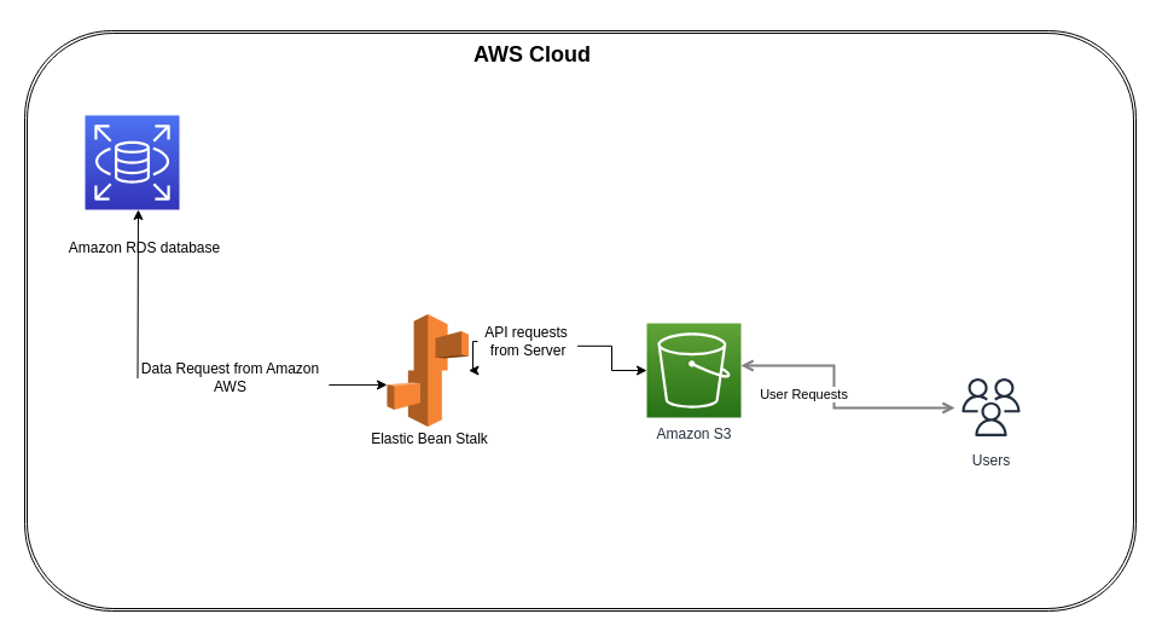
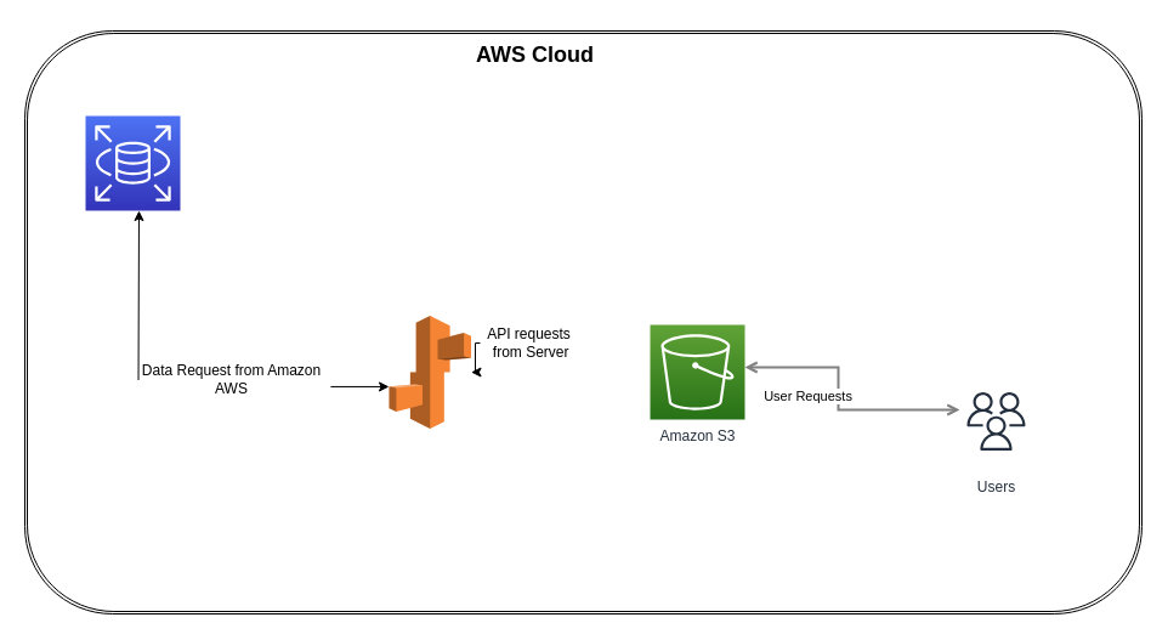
- <mxCell id="10" value="Amazon RDS database" style="text;html=1;align=center;verticalAlign=middle;resizable=0;points=[];autosize=1;strokeColor=none;fillColor=none;" vertex="1" parent="1"><mxGeometry x="49" y="195" width="140" height="20" as="geometry" /></mxCell>
- <mxCell id="14" value="" style="edgeStyle=elbowEdgeStyle;elbow=horizontal;endArrow=classic;html=1;rounded=0;exitX=1.033;exitY=0.627;exitDx=0;exitDy=0;exitPerimeter=0;" edge="1" parent="1" source="15" target="5"><mxGeometry width="50" height="50" relative="1" as="geometry"><mxPoint x="470" y="365" as="sourcePoint" /><mxPoint x="480" y="315" as="targetPoint" /></mxGeometry></mxCell>
- <mxCell id="7" value="Users" style="sketch=0;outlineConnect=0;fontColor=#232F3E;gradientColor=none;strokeColor=#232F3E;fillColor=#ffffff;dashed=0;verticalLabelPosition=bottom;verticalAlign=top;align=center;html=1;fontSize=12;fontStyle=0;aspect=fixed;shape=mxgraph.aws4.resourceIcon;resIcon=mxgraph.aws4.users;" vertex="1" parent="1"><mxGeometry x="790" y="306.5" width="60" height="60" as="geometry" /></mxCell>
+ <mxCell id="7" value="Users" style="sketch=0;outlineConnect=0;fontColor=#232F3E;gradientColor=none;strokeColor=#232F3E;fillColor=#ffffff;dashed=0;verticalLabelPosition=bottom;verticalAlign=top;align=center;html=1;fontSize=12;fontStyle=0;aspect=fixed;shape=mxgraph.aws4.resourceIcon;resIcon=mxgraph.aws4.users;" vertex="1" parent="1"><mxGeometry x="790" y="306.5" width="60" height="80" as="geometry" /></mxCell>
- <mxCell id="9" value="Elastic Bean Stalk" style="text;html=1;align=center;verticalAlign=middle;resizable=0;points=[];autosize=1;strokeColor=none;fillColor=none;" vertex="1" parent="1"><mxGeometry x="300" y="352.5" width="110" height="20" as="geometry" /></mxCell>
